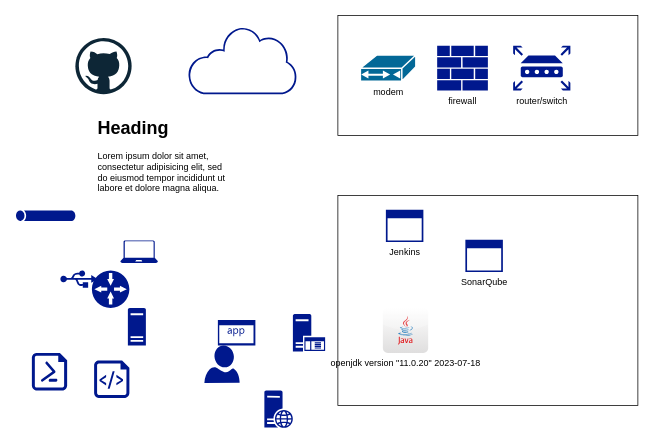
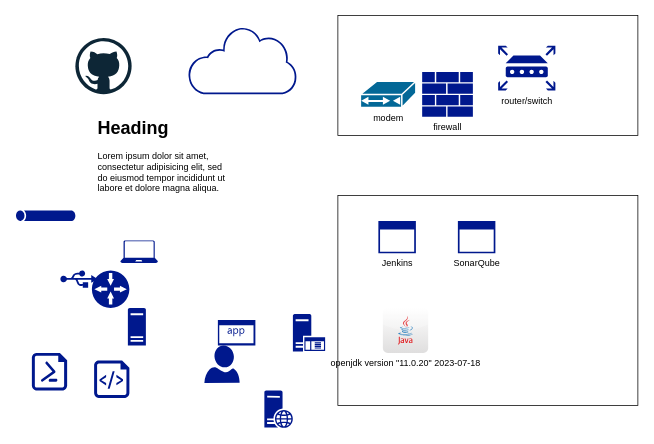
- <mxCell id="18" value="modem" style="shape=mxgraph.cisco.modems_and_phones.cable_modem;html=1;pointerEvents=1;dashed=0;fillColor=#036897;strokeColor=#ffffff;strokeWidth=2;verticalLabelPosition=bottom;verticalAlign=top;align=center;outlineConnect=0;" vertex="1" parent="1"><mxGeometry x="480" y="72.75" width="74" height="35" as="geometry" /></mxCell>
+ <mxCell id="18" value="modem" style="shape=mxgraph.cisco.modems_and_phones.cable_modem;html=1;pointerEvents=1;dashed=0;fillColor=#036897;strokeColor=#ffffff;strokeWidth=2;verticalLabelPosition=bottom;verticalAlign=top;align=center;outlineConnect=0;" vertex="1" parent="1"><mxGeometry x="480" y="107.75" width="74" height="35" as="geometry" /></mxCell>
- <mxCell id="5" value="firewall" style="sketch=0;aspect=fixed;pointerEvents=1;shadow=0;dashed=0;html=1;strokeColor=none;labelPosition=center;verticalLabelPosition=bottom;verticalAlign=top;align=center;fillColor=#00188D;shape=mxgraph.mscae.enterprise.firewall" vertex="1" parent="1"><mxGeometry x="582.39" y="60.5" width="67.61" height="59.5" as="geometry" /></mxCell>
+ <mxCell id="5" value="firewall" style="sketch=0;aspect=fixed;pointerEvents=1;shadow=0;dashed=0;html=1;strokeColor=none;labelPosition=center;verticalLabelPosition=bottom;verticalAlign=top;align=center;fillColor=#00188D;shape=mxgraph.mscae.enterprise.firewall" vertex="1" parent="1"><mxGeometry x="562.39" y="95.5" width="67.61" height="59.5" as="geometry" /></mxCell>
- <mxCell id="10" value="router/switch" style="sketch=0;aspect=fixed;pointerEvents=1;shadow=0;dashed=0;html=1;strokeColor=none;labelPosition=center;verticalLabelPosition=bottom;verticalAlign=top;align=center;fillColor=#00188D;shape=mxgraph.mscae.enterprise.router" vertex="1" parent="1"><mxGeometry x="683.72" y="60.5" width="76.28" height="59.5" as="geometry" /></mxCell>
+ <mxCell id="10" value="router/switch" style="sketch=0;aspect=fixed;pointerEvents=1;shadow=0;dashed=0;html=1;strokeColor=none;labelPosition=center;verticalLabelPosition=bottom;verticalAlign=top;align=center;fillColor=#00188D;shape=mxgraph.mscae.enterprise.router" vertex="1" parent="1"><mxGeometry x="663.72" y="60.5" width="76.28" height="59.5" as="geometry" /></mxCell>
- <mxCell id="20" value="Jenkins" style="sketch=0;aspect=fixed;pointerEvents=1;shadow=0;dashed=0;html=1;strokeColor=none;labelPosition=center;verticalLabelPosition=bottom;verticalAlign=top;align=center;fillColor=#00188D;shape=mxgraph.mscae.enterprise.application_blank" vertex="1" parent="1"><mxGeometry x="514" y="279.25" width="50" height="43" as="geometry" /></mxCell>
+ <mxCell id="20" value="Jenkins" style="sketch=0;aspect=fixed;pointerEvents=1;shadow=0;dashed=0;html=1;strokeColor=none;labelPosition=center;verticalLabelPosition=bottom;verticalAlign=top;align=center;fillColor=#00188D;shape=mxgraph.mscae.enterprise.application_blank" vertex="1" parent="1"><mxGeometry x="504" y="294.25" width="50" height="43" as="geometry" /></mxCell>
- <mxCell id="21" value="SonarQube" style="sketch=0;aspect=fixed;pointerEvents=1;shadow=0;dashed=0;html=1;strokeColor=none;labelPosition=center;verticalLabelPosition=bottom;verticalAlign=top;align=center;fillColor=#00188D;shape=mxgraph.mscae.enterprise.application_blank" vertex="1" parent="1"><mxGeometry x="620" y="319.25" width="50" height="43" as="geometry" /></mxCell>
+ <mxCell id="21" value="SonarQube" style="sketch=0;aspect=fixed;pointerEvents=1;shadow=0;dashed=0;html=1;strokeColor=none;labelPosition=center;verticalLabelPosition=bottom;verticalAlign=top;align=center;fillColor=#00188D;shape=mxgraph.mscae.enterprise.application_blank" vertex="1" parent="1"><mxGeometry x="610" y="294.25" width="50" height="43" as="geometry" /></mxCell>
